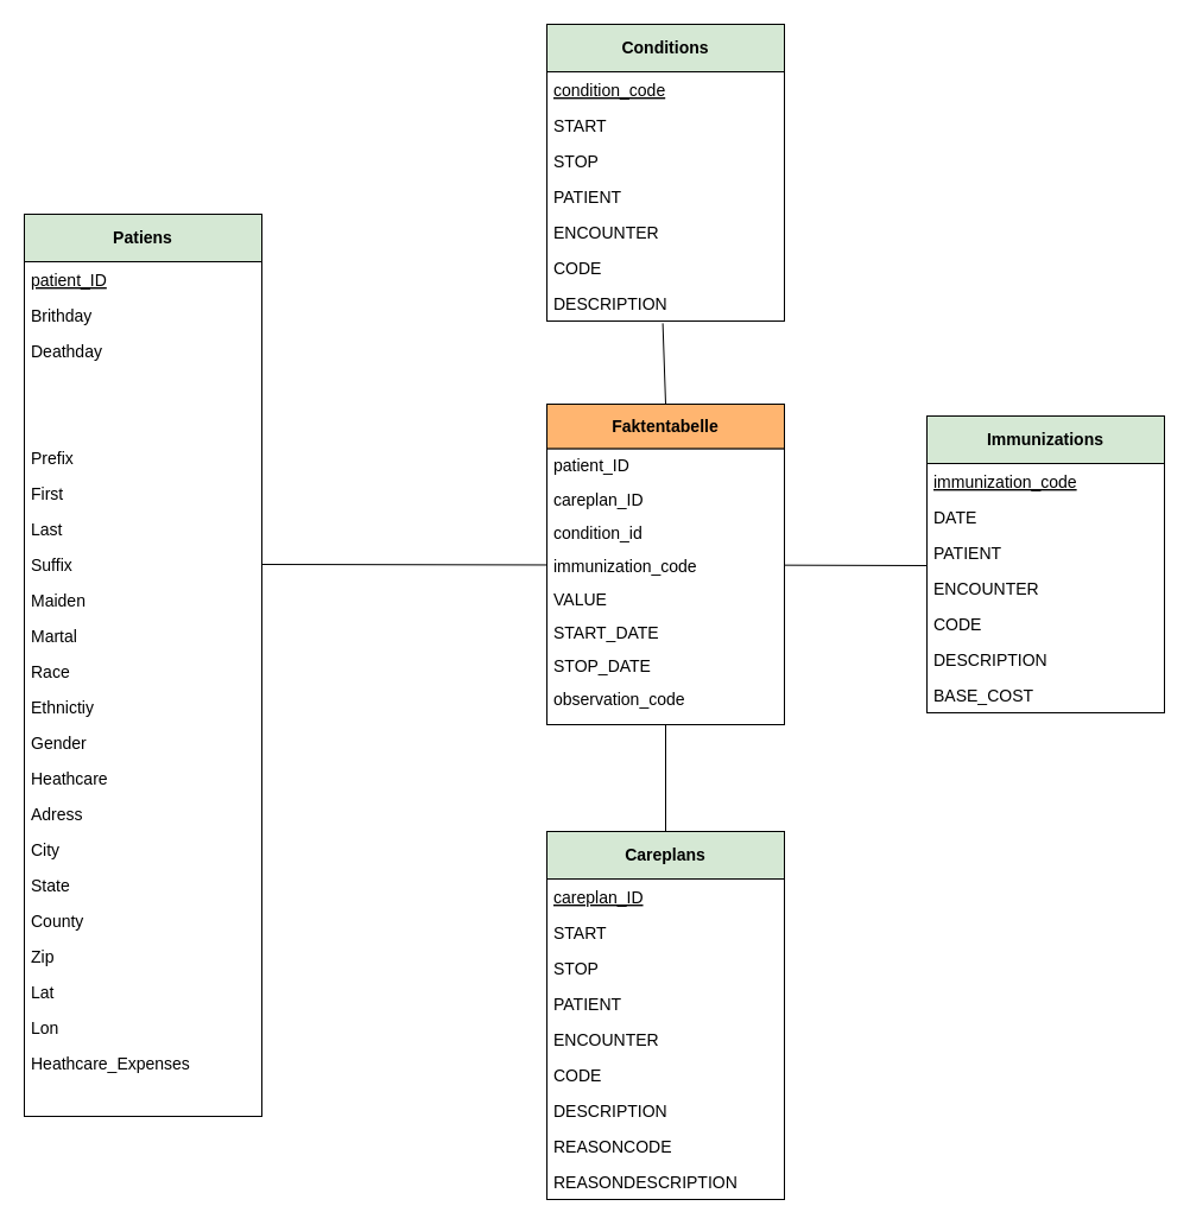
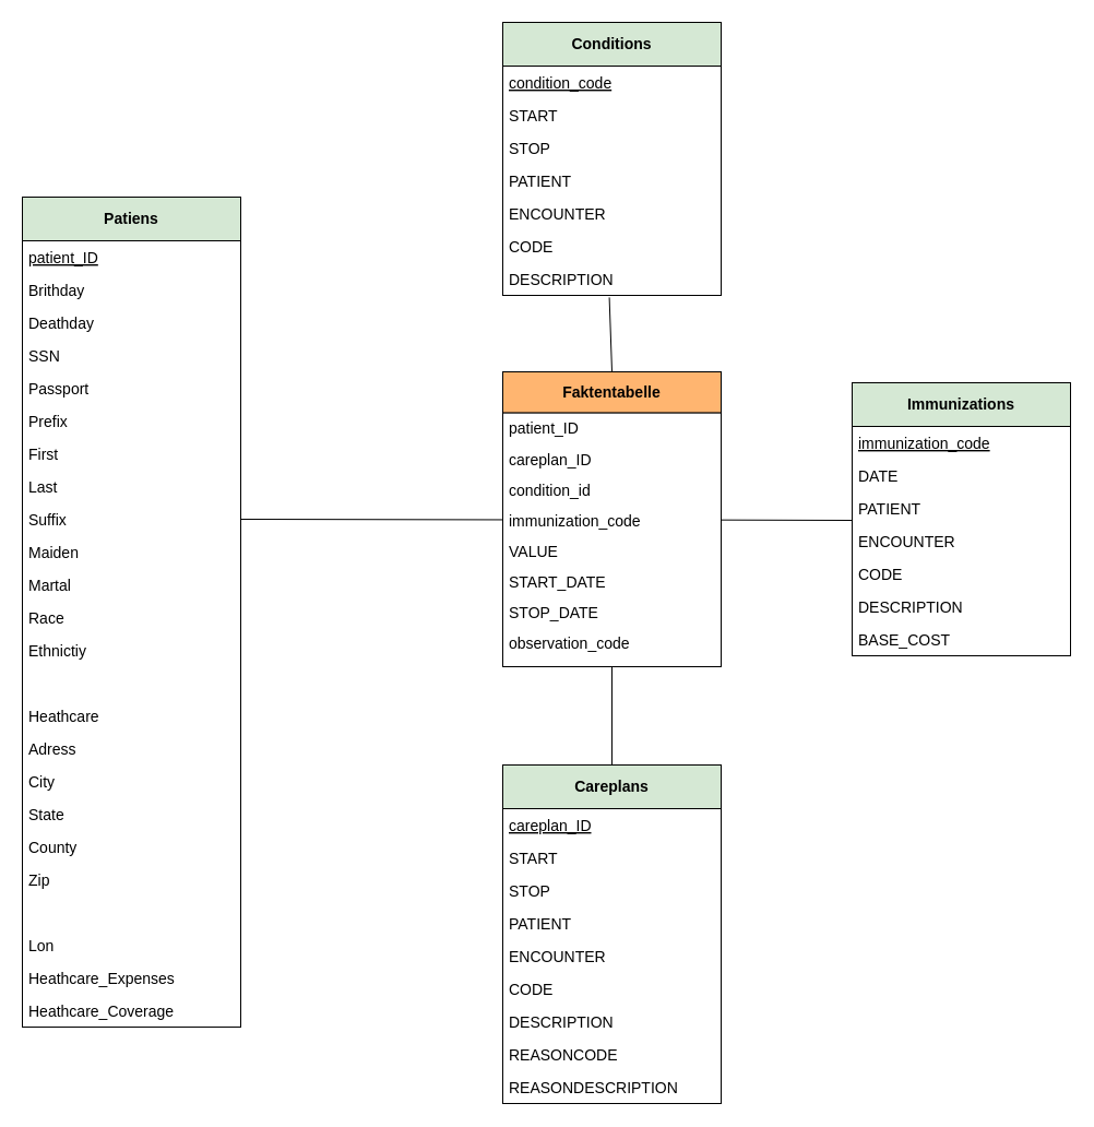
+ <mxCell id="8" value="SSN" style="text;strokeColor=none;fillColor=none;align=left;verticalAlign=middle;spacingLeft=4;spacingRight=4;overflow=hidden;points=[[0,0.5],[1,0.5]];portConstraint=eastwest;rotatable=0;labelBackgroundColor=none;fontSize=14;" parent="2" vertex="1"><mxGeometry y="130" width="200" height="30" as="geometry" /></mxCell>
+ <mxCell id="10" value="Passport" style="text;strokeColor=none;fillColor=none;align=left;verticalAlign=middle;spacingLeft=4;spacingRight=4;overflow=hidden;points=[[0,0.5],[1,0.5]];portConstraint=eastwest;rotatable=0;labelBackgroundColor=none;fontSize=14;" parent="2" vertex="1"><mxGeometry y="160" width="200" height="30" as="geometry" /></mxCell>
- <mxCell id="17" value="Gender" style="text;strokeColor=none;fillColor=none;align=left;verticalAlign=middle;spacingLeft=4;spacingRight=4;overflow=hidden;points=[[0,0.5],[1,0.5]];portConstraint=eastwest;rotatable=0;labelBackgroundColor=none;fontSize=14;" parent="2" vertex="1"><mxGeometry y="430" width="200" height="30" as="geometry" /></mxCell>
- <mxCell id="25" value="Lat" style="text;strokeColor=none;fillColor=none;align=left;verticalAlign=middle;spacingLeft=4;spacingRight=4;overflow=hidden;points=[[0,0.5],[1,0.5]];portConstraint=eastwest;rotatable=0;labelBackgroundColor=none;fontSize=14;" parent="2" vertex="1"><mxGeometry y="640" width="200" height="30" as="geometry" /></mxCell>
+ <mxCell id="28" value="Heathcare_Coverage" style="text;strokeColor=none;fillColor=none;align=left;verticalAlign=middle;spacingLeft=4;spacingRight=4;overflow=hidden;points=[[0,0.5],[1,0.5]];portConstraint=eastwest;rotatable=0;labelBackgroundColor=none;fontSize=14;" parent="2" vertex="1"><mxGeometry y="730" width="200" height="30" as="geometry" /></mxCell>
